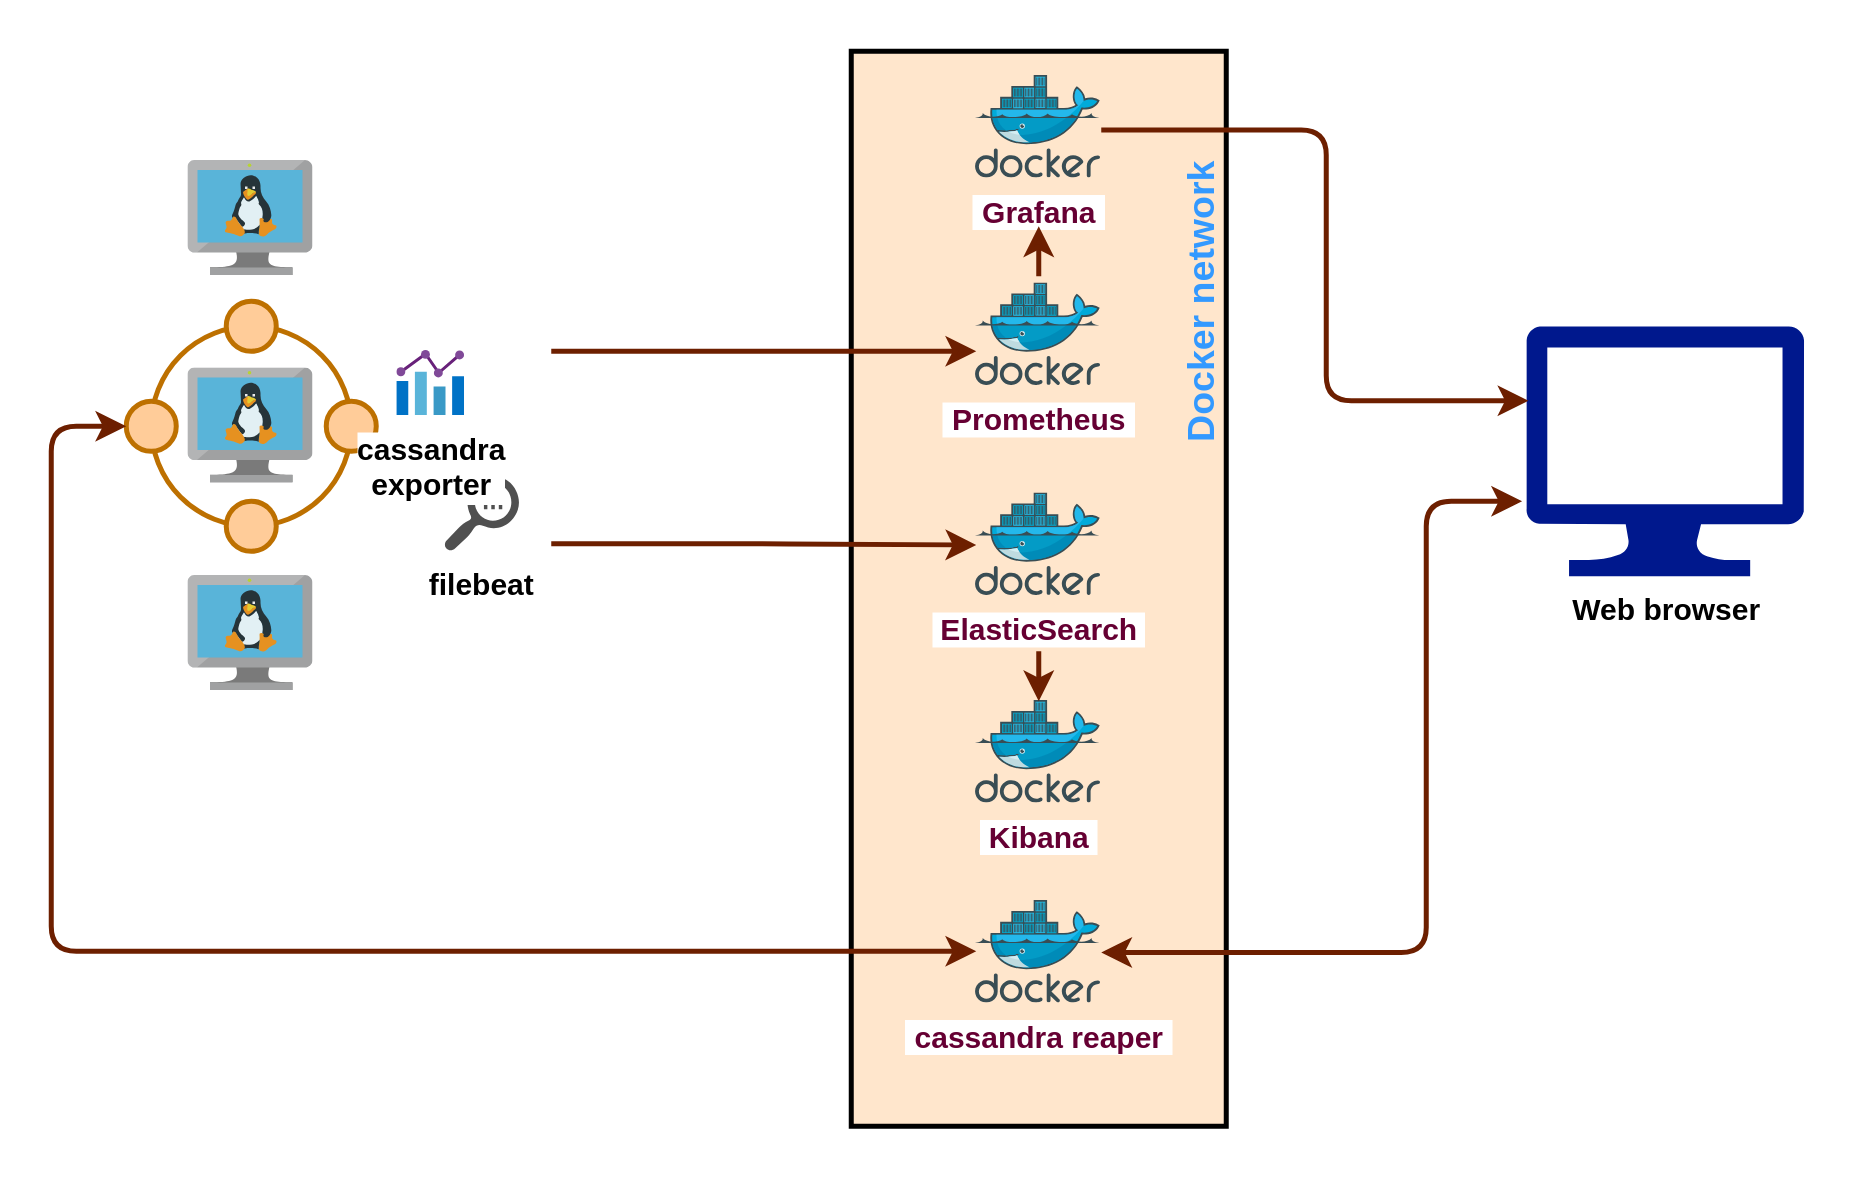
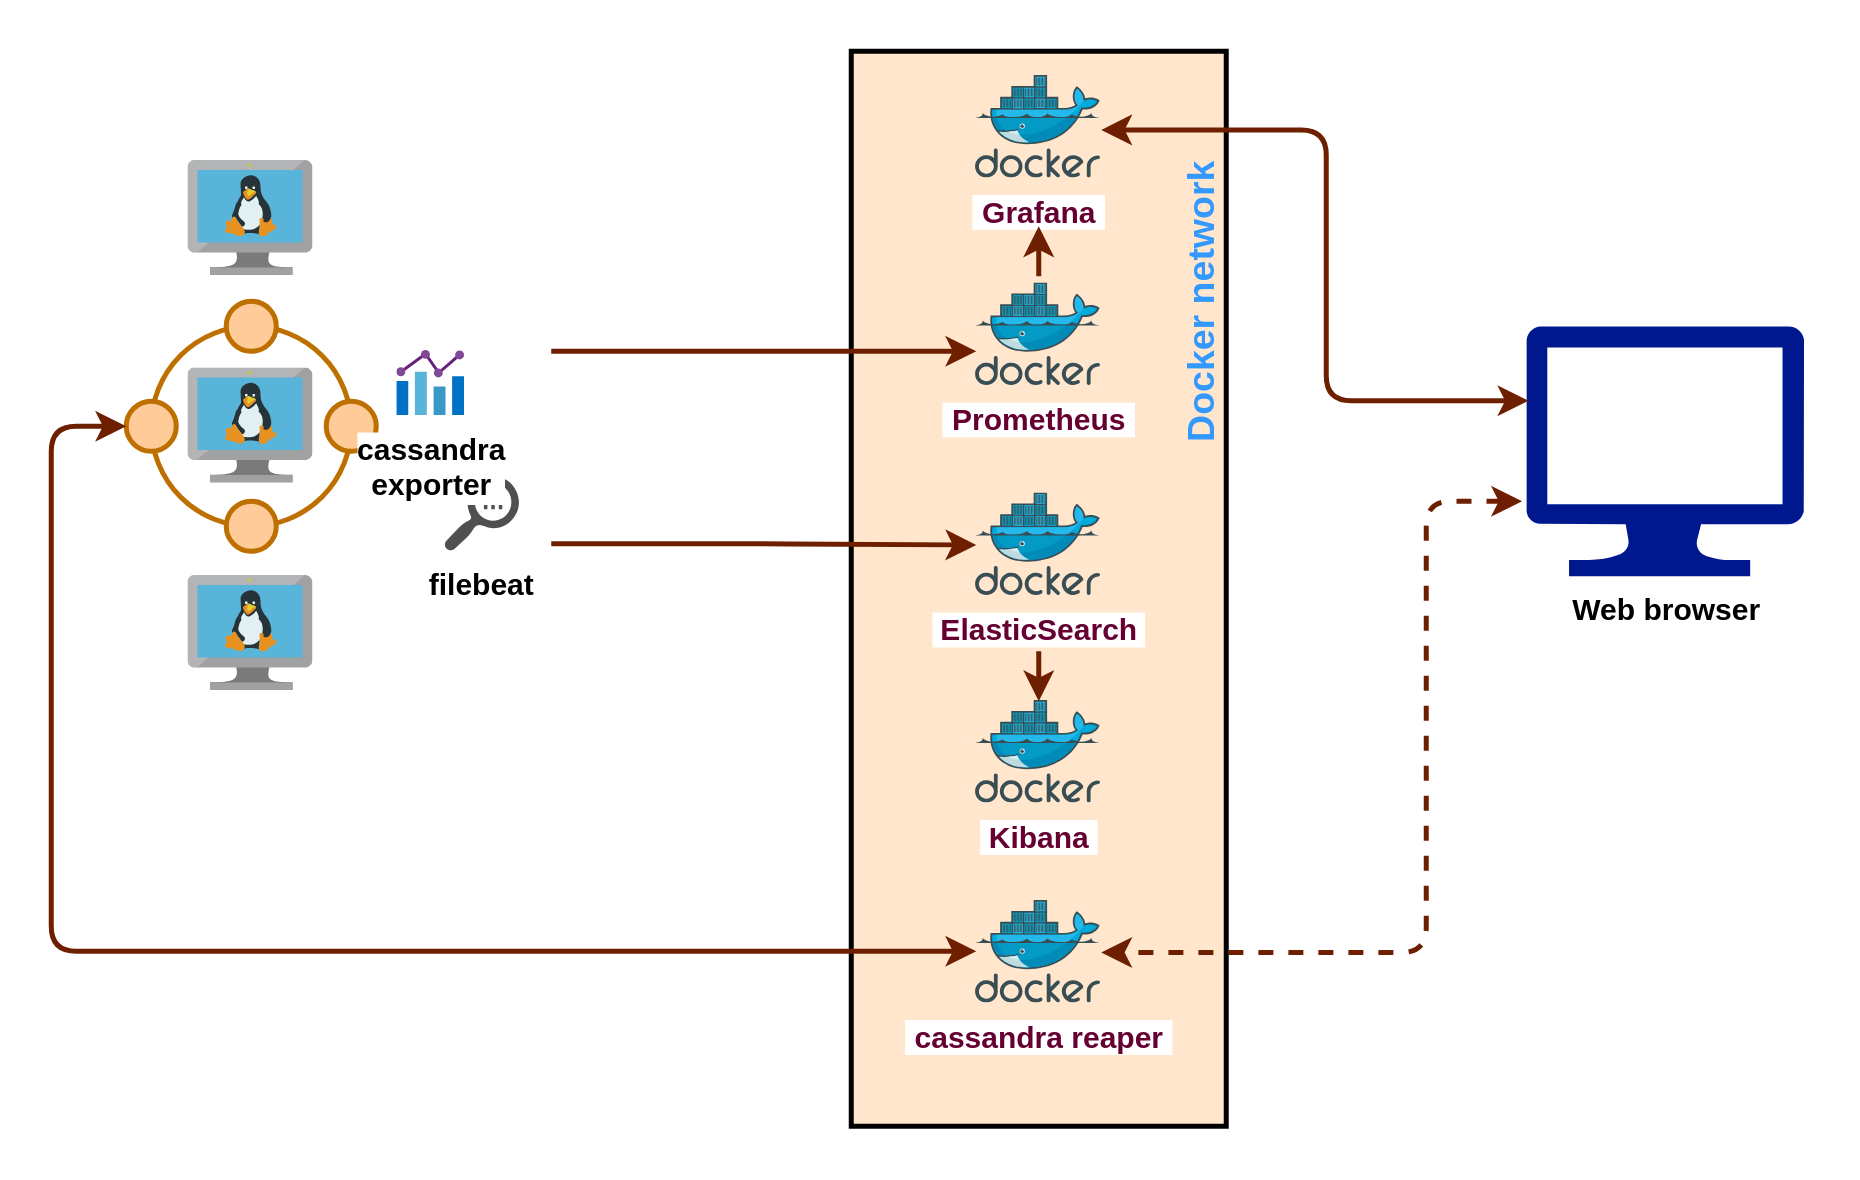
- <mxCell id="20" value="" style="edgeStyle=elbowEdgeStyle;elbow=horizontal;endArrow=none;html=1;strokeWidth=2;fontColor=#6600CC;fillColor=#a0522d;strokeColor=#6D1F00;exitX=0.008;exitY=0.298;exitDx=0;exitDy=0;exitPerimeter=0;entryX=1;entryY=0.524;entryDx=0;entryDy=0;entryPerimeter=0;startArrow=classic;startFill=1;" edge="1" parent="1" source="19" target="14"><mxGeometry width="50" height="50" relative="1" as="geometry"><mxPoint x="259.99" y="227.51" as="sourcePoint" /><mxPoint x="450" y="51" as="targetPoint" /><Array as="points"><mxPoint x="530" y="110" /></Array></mxGeometry></mxCell>
+ <mxCell id="20" value="" style="edgeStyle=elbowEdgeStyle;elbow=horizontal;endArrow=classic;html=1;strokeWidth=2;fontColor=#6600CC;fillColor=#a0522d;strokeColor=#6D1F00;exitX=0.008;exitY=0.298;exitDx=0;exitDy=0;exitPerimeter=0;entryX=1;entryY=0.524;entryDx=0;entryDy=0;entryPerimeter=0;startArrow=classic;startFill=1;" edge="1" parent="1" source="19" target="14"><mxGeometry width="50" height="50" relative="1" as="geometry"><mxPoint x="259.99" y="227.51" as="sourcePoint" /><mxPoint x="450" y="51" as="targetPoint" /><Array as="points"><mxPoint x="530" y="110" /></Array></mxGeometry></mxCell>
- <mxCell id="26" value="" style="edgeStyle=elbowEdgeStyle;elbow=horizontal;endArrow=classic;html=1;strokeWidth=2;fontColor=#6600CC;fillColor=#a0522d;strokeColor=#6D1F00;startArrow=classic;startFill=1;exitX=-0.015;exitY=0.7;exitDx=0;exitDy=0;exitPerimeter=0;" edge="1" parent="1" source="19" target="24"><mxGeometry width="50" height="50" relative="1" as="geometry"><mxPoint x="600" y="210" as="sourcePoint" /><mxPoint x="450" y="310.5" as="targetPoint" /><Array as="points"><mxPoint x="570" y="290" /><mxPoint x="530" y="210" /><mxPoint x="590" y="210" /><mxPoint x="580" y="280" /><mxPoint x="590" y="290" /></Array></mxGeometry></mxCell>
+ <mxCell id="26" value="" style="edgeStyle=elbowEdgeStyle;elbow=horizontal;endArrow=classic;html=1;strokeWidth=2;fontColor=#6600CC;fillColor=#a0522d;strokeColor=#6D1F00;startArrow=classic;startFill=1;exitX=-0.015;exitY=0.7;exitDx=0;exitDy=0;exitPerimeter=0;dashed=1;" edge="1" parent="1" source="19" target="24"><mxGeometry width="50" height="50" relative="1" as="geometry"><mxPoint x="600" y="210" as="sourcePoint" /><mxPoint x="450" y="310.5" as="targetPoint" /><Array as="points"><mxPoint x="570" y="290" /><mxPoint x="530" y="210" /><mxPoint x="590" y="210" /><mxPoint x="580" y="280" /><mxPoint x="590" y="290" /></Array></mxGeometry></mxCell>
